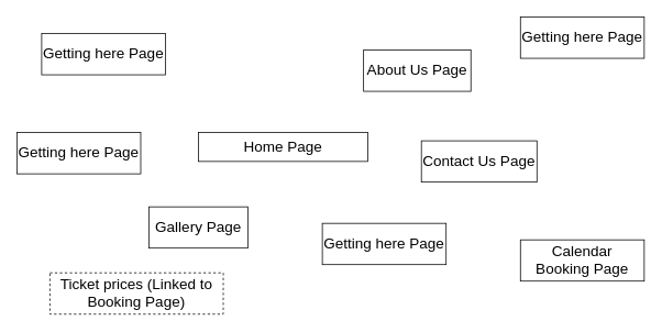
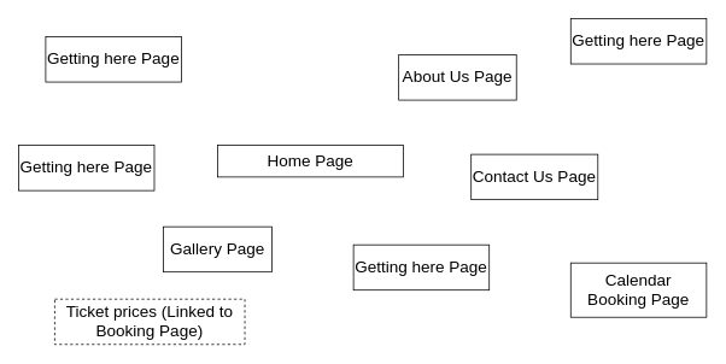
- <mxCell id="6" value="&lt;font style=&quot;font-size: 18px&quot;&gt;Contact Us Page&lt;/font&gt;" style="rounded=0;whiteSpace=wrap;html=1;" parent="1" vertex="1"><mxGeometry x="510" y="170" width="140" height="50" as="geometry" /></mxCell>
+ <mxCell id="6" value="&lt;font style=&quot;font-size: 18px&quot;&gt;Contact Us Page&lt;/font&gt;" style="rounded=0;whiteSpace=wrap;html=1;" parent="1" vertex="1"><mxGeometry x="520" y="170" width="140" height="50" as="geometry" /></mxCell>
- <mxCell id="9" value="&lt;font style=&quot;font-size: 18px&quot;&gt;Calendar Booking&amp;nbsp;Page&lt;/font&gt;" style="rounded=0;whiteSpace=wrap;html=1;" parent="1" vertex="1"><mxGeometry x="630" y="290" width="150" height="50" as="geometry" /></mxCell>
+ <mxCell id="9" value="&lt;font style=&quot;font-size: 18px&quot;&gt;Calendar Booking&amp;nbsp;Page&lt;/font&gt;" style="rounded=0;whiteSpace=wrap;html=1;" parent="1" vertex="1"><mxGeometry x="630" y="290" width="150" height="60" as="geometry" /></mxCell>
